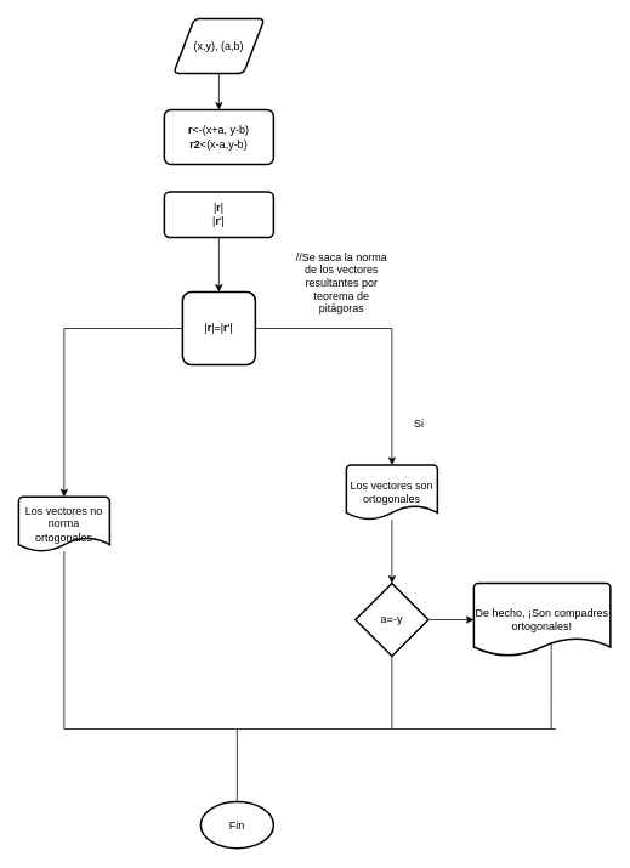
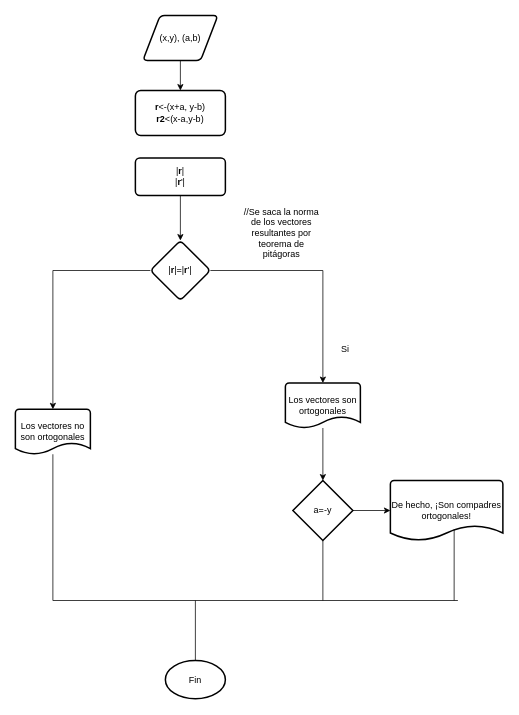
- <mxCell id="9" value="|&lt;b&gt;r&lt;/b&gt;|=|&lt;b&gt;r&lt;/b&gt;'|" style="whiteSpace=wrap;html=1;strokeWidth=2;arcSize=12;rounded=1;" vertex="1" parent="1"><mxGeometry x="200" y="320" width="80" height="80" as="geometry" /></mxCell>
+ <mxCell id="9" value="|&lt;b&gt;r&lt;/b&gt;|=|&lt;b&gt;r&lt;/b&gt;'|" style="rhombus;whiteSpace=wrap;html=1;strokeWidth=2;rounded=1;arcSize=12;" vertex="1" parent="1"><mxGeometry x="200" y="320" width="80" height="80" as="geometry" /></mxCell>
- <mxCell id="10" value="Los vectores no norma ortogonales" style="strokeWidth=2;html=1;shape=mxgraph.flowchart.document2;whiteSpace=wrap;size=0.25;fontColor=#000000;" vertex="1" parent="1"><mxGeometry x="20" y="545" width="100" height="60" as="geometry" /></mxCell>
+ <mxCell id="10" value="Los vectores no son ortogonales" style="strokeWidth=2;html=1;shape=mxgraph.flowchart.document2;whiteSpace=wrap;size=0.25;fontColor=#000000;" vertex="1" parent="1"><mxGeometry x="20" y="545" width="100" height="60" as="geometry" /></mxCell>
